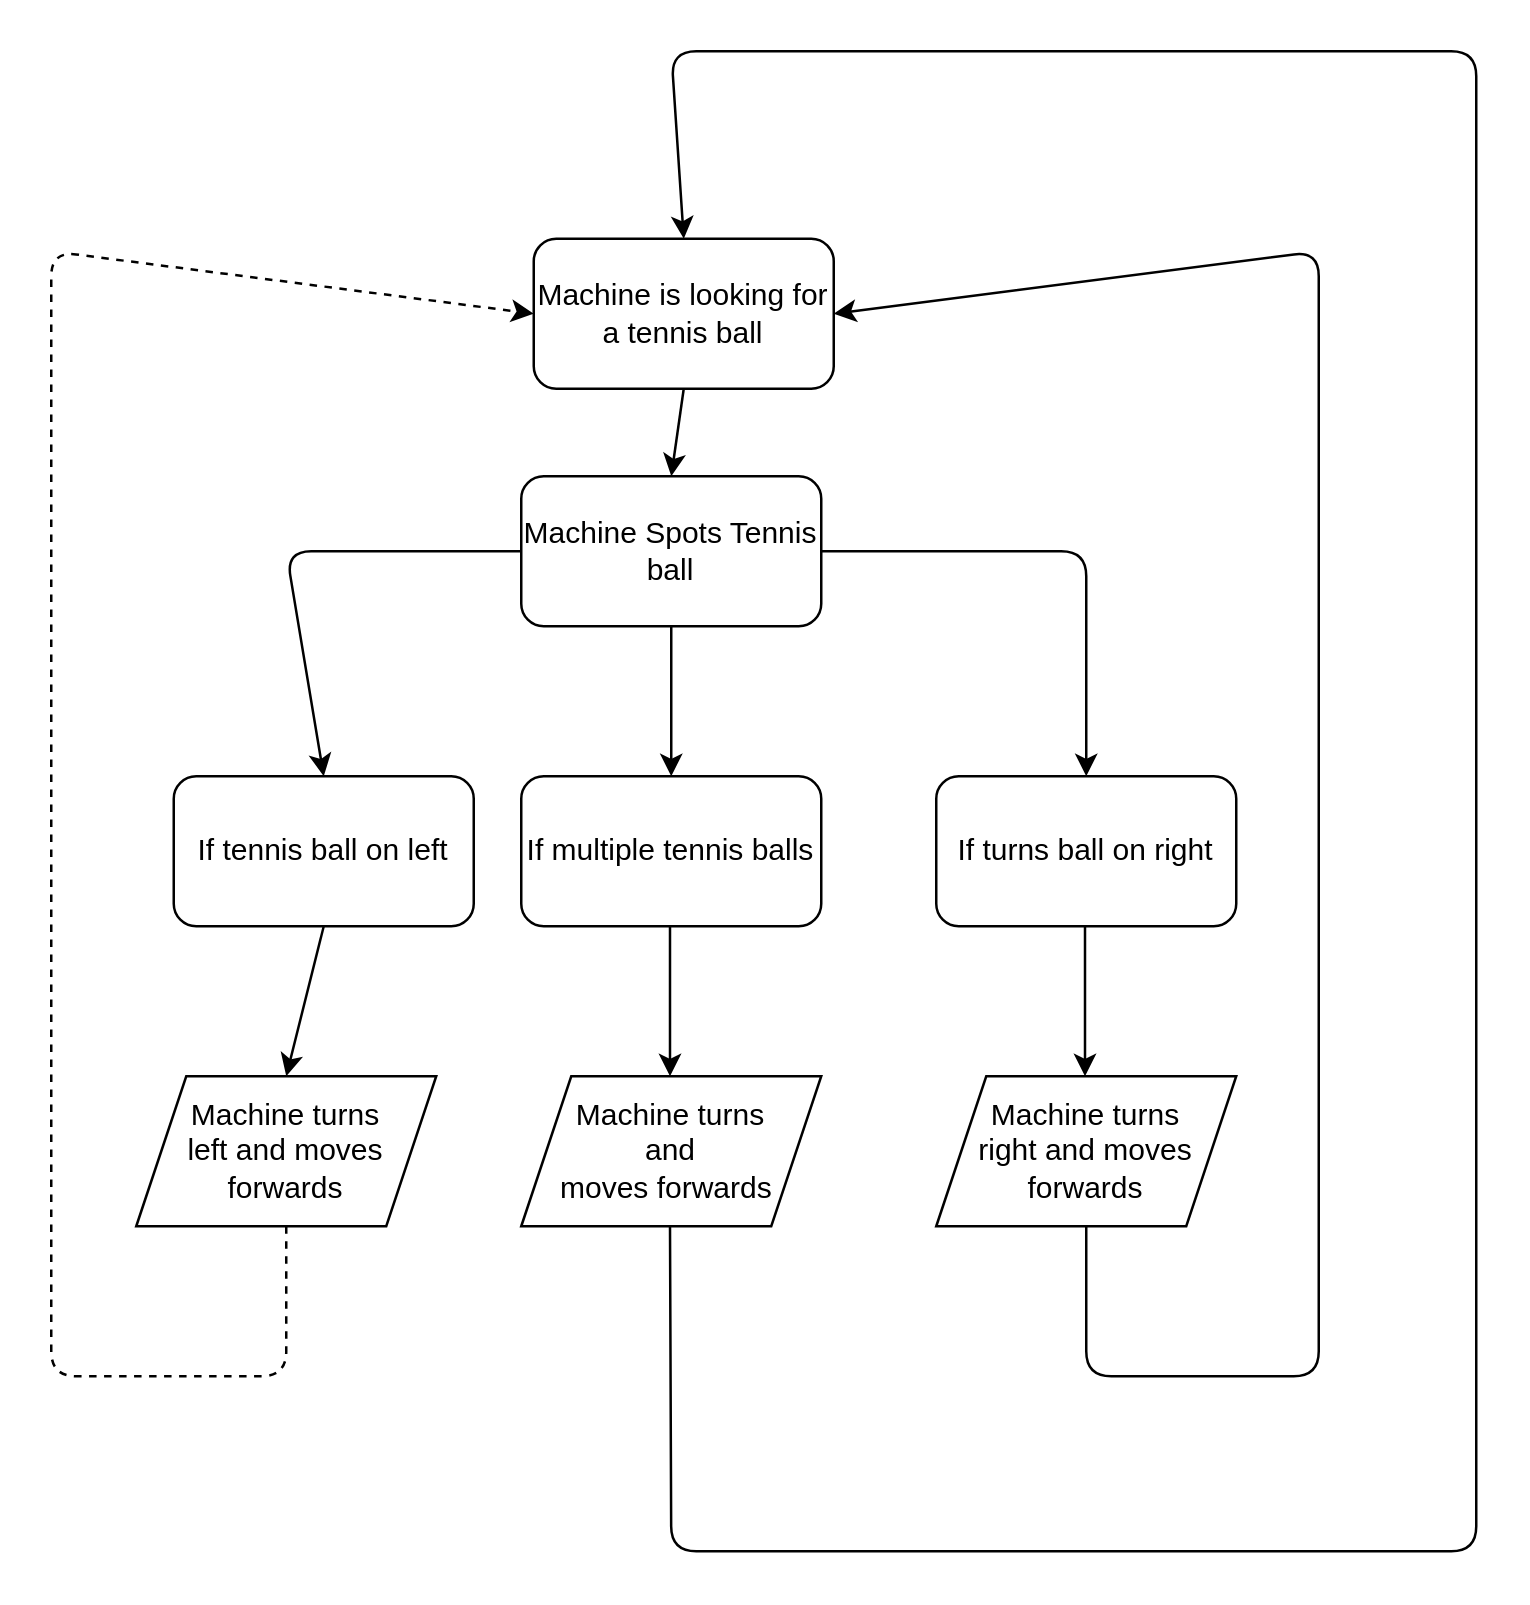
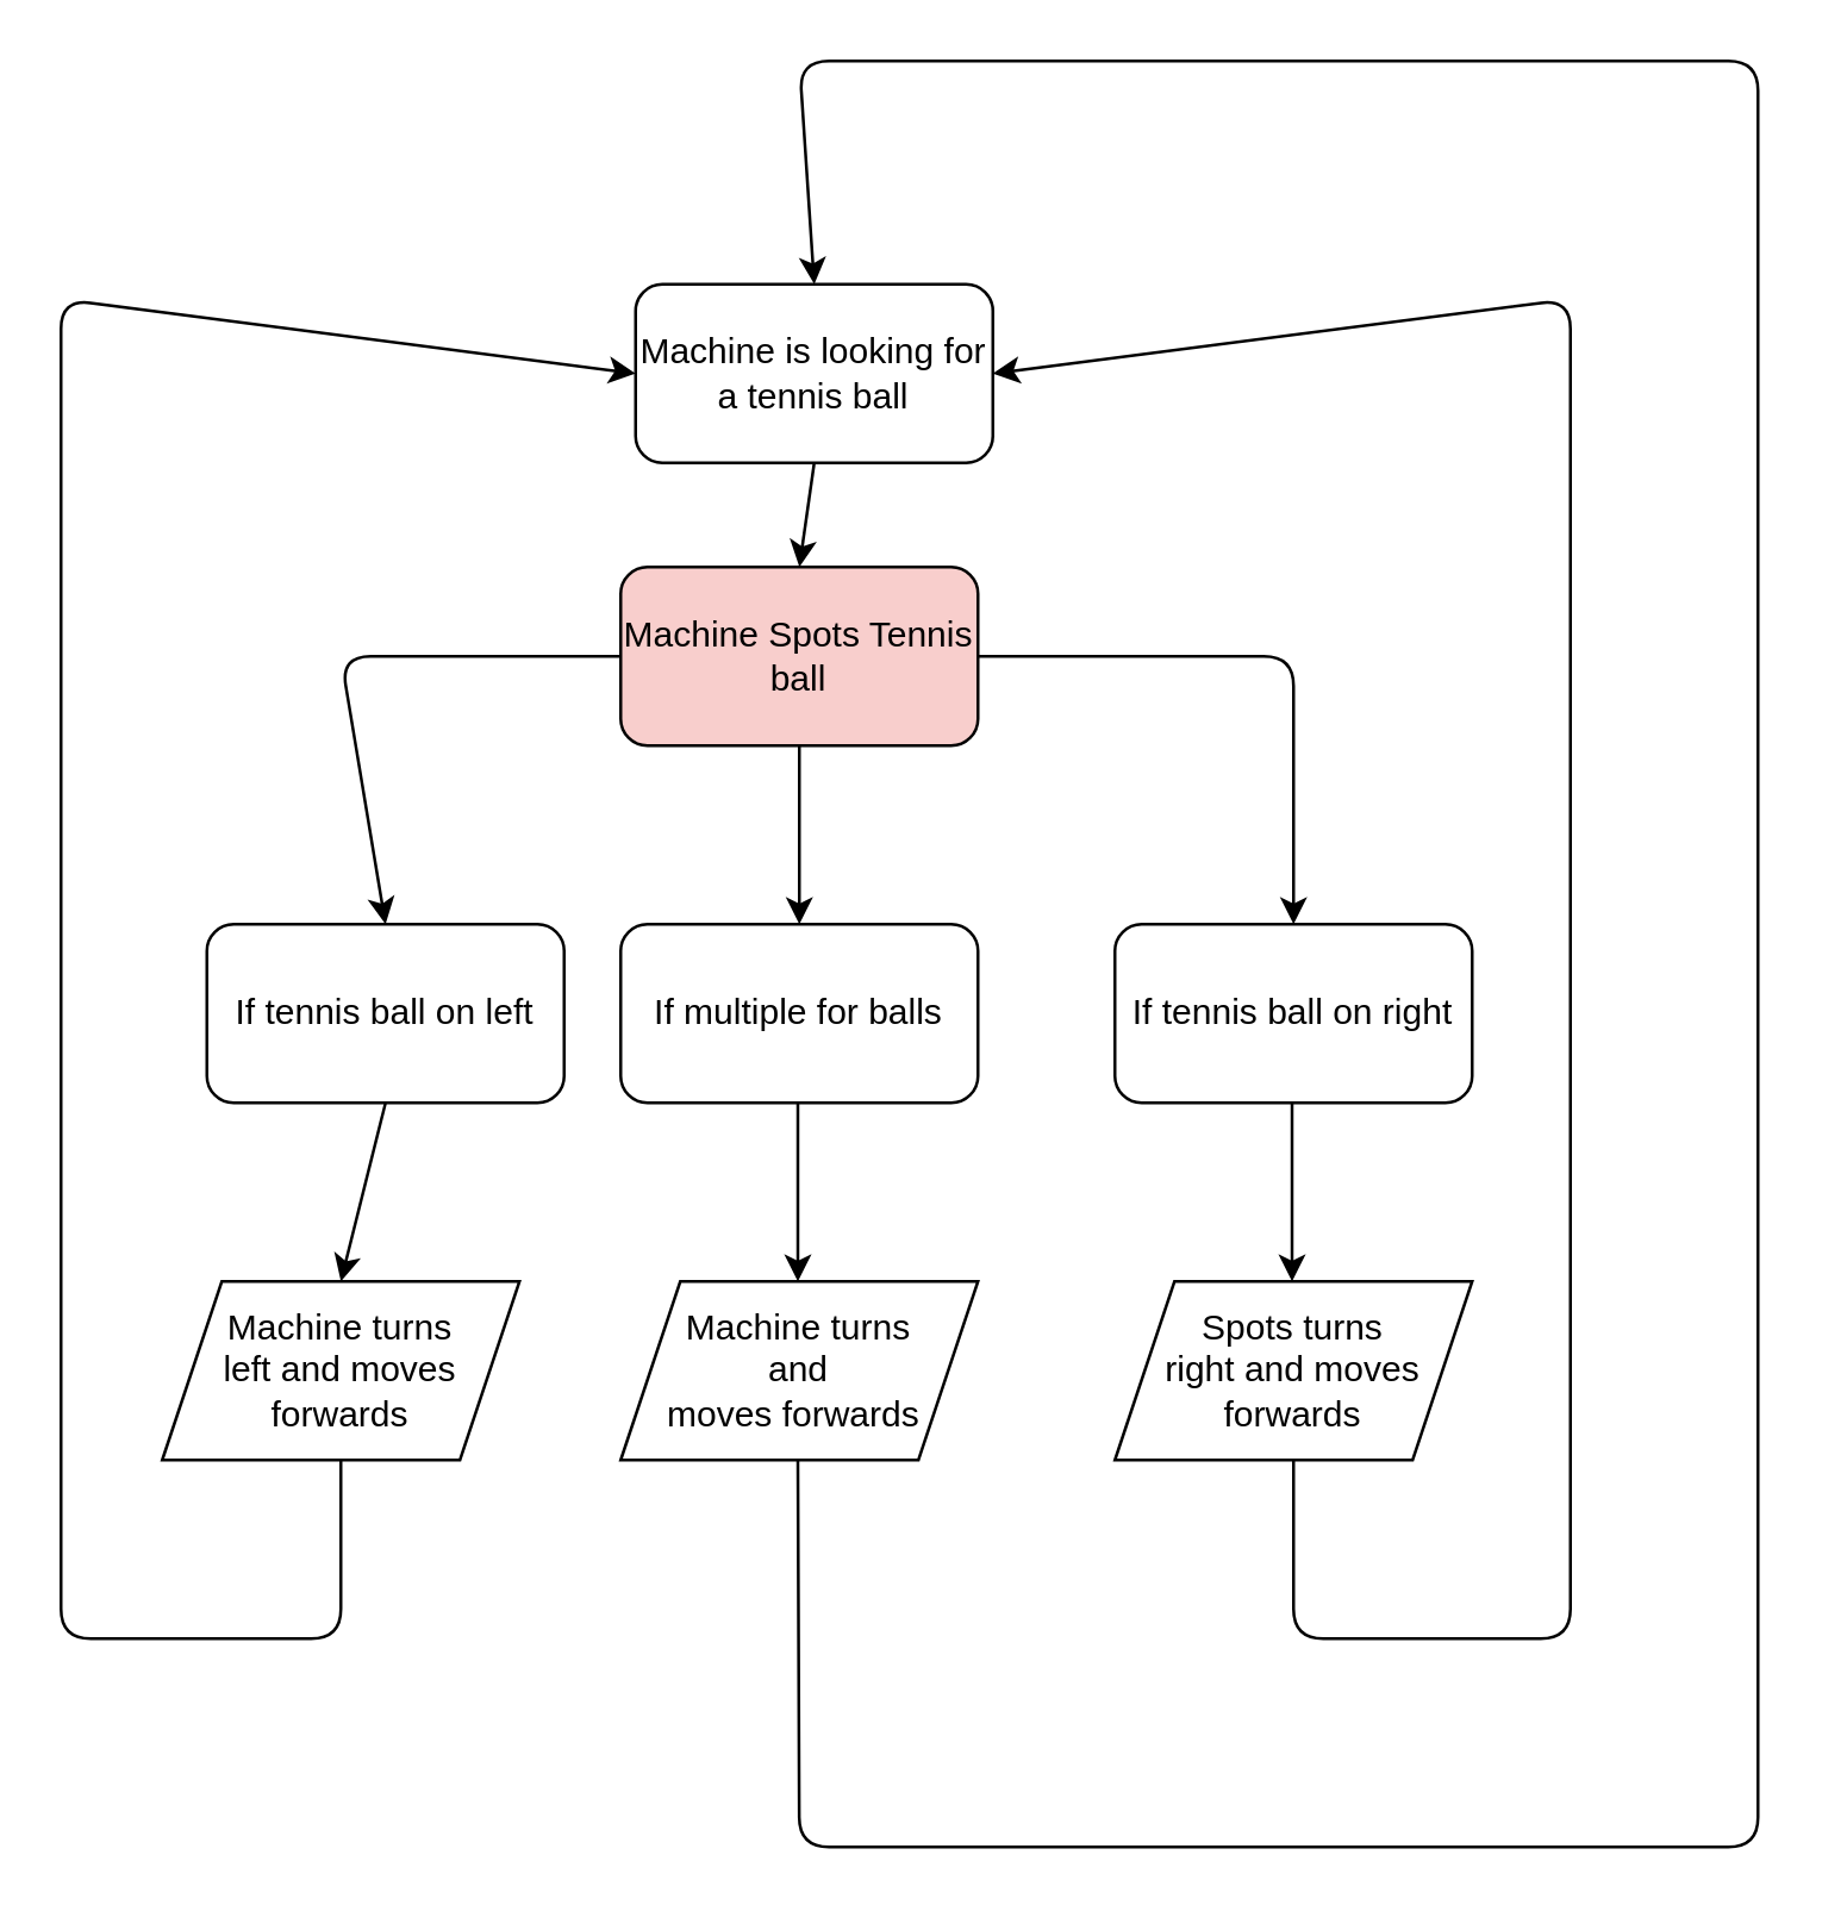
- <mxCell id="2" value="Machine Spots Tennis ball" style="rounded=1;whiteSpace=wrap;html=1;" vertex="1" parent="1"><mxGeometry x="208" y="190" width="120" height="60" as="geometry" /></mxCell>
+ <mxCell id="2" value="Machine Spots Tennis ball" style="rounded=1;whiteSpace=wrap;html=1;fillColor=#f8cecc;" vertex="1" parent="1"><mxGeometry x="208" y="190" width="120" height="60" as="geometry" /></mxCell>
- <mxCell id="15" value="" style="endArrow=classic;html=1;exitX=0.5;exitY=1;exitDx=0;exitDy=0;entryX=0;entryY=0.5;entryDx=0;entryDy=0;dashed=1;" edge="1" parent="1" source="12" target="17"><mxGeometry width="50" height="50" relative="1" as="geometry"><mxPoint x="220" y="570" as="sourcePoint" /><mxPoint x="20" y="100" as="targetPoint" /><Array as="points"><mxPoint x="114" y="550" /><mxPoint x="20" y="550" /><mxPoint x="20" y="100" /></Array></mxGeometry></mxCell>
+ <mxCell id="15" value="" style="endArrow=classic;html=1;exitX=0.5;exitY=1;exitDx=0;exitDy=0;entryX=0;entryY=0.5;entryDx=0;entryDy=0;" edge="1" parent="1" source="12" target="17"><mxGeometry width="50" height="50" relative="1" as="geometry"><mxPoint x="220" y="570" as="sourcePoint" /><mxPoint x="20" y="100" as="targetPoint" /><Array as="points"><mxPoint x="114" y="550" /><mxPoint x="20" y="550" /><mxPoint x="20" y="100" /></Array></mxGeometry></mxCell>
- <mxCell id="4" value="If multiple tennis balls" style="rounded=1;whiteSpace=wrap;html=1;" vertex="1" parent="1"><mxGeometry x="208" y="310" width="120" height="60" as="geometry" /></mxCell>
+ <mxCell id="4" value="If multiple for balls" style="rounded=1;whiteSpace=wrap;html=1;" vertex="1" parent="1"><mxGeometry x="208" y="310" width="120" height="60" as="geometry" /></mxCell>
- <mxCell id="6" value="If turns ball on right" style="rounded=1;whiteSpace=wrap;html=1;" vertex="1" parent="1"><mxGeometry x="374" y="310" width="120" height="60" as="geometry" /></mxCell>
+ <mxCell id="6" value="If tennis ball on right" style="rounded=1;whiteSpace=wrap;html=1;" vertex="1" parent="1"><mxGeometry x="374" y="310" width="120" height="60" as="geometry" /></mxCell>
- <mxCell id="14" value="Machine turns&lt;br&gt;right and moves forwards" style="shape=parallelogram;perimeter=parallelogramPerimeter;whiteSpace=wrap;html=1;fixedSize=1;" vertex="1" parent="1"><mxGeometry x="374" y="430" width="120" height="60" as="geometry" /></mxCell>
+ <mxCell id="14" value="Spots turns&lt;br&gt;right and moves forwards" style="shape=parallelogram;perimeter=parallelogramPerimeter;whiteSpace=wrap;html=1;fixedSize=1;" vertex="1" parent="1"><mxGeometry x="374" y="430" width="120" height="60" as="geometry" /></mxCell>
